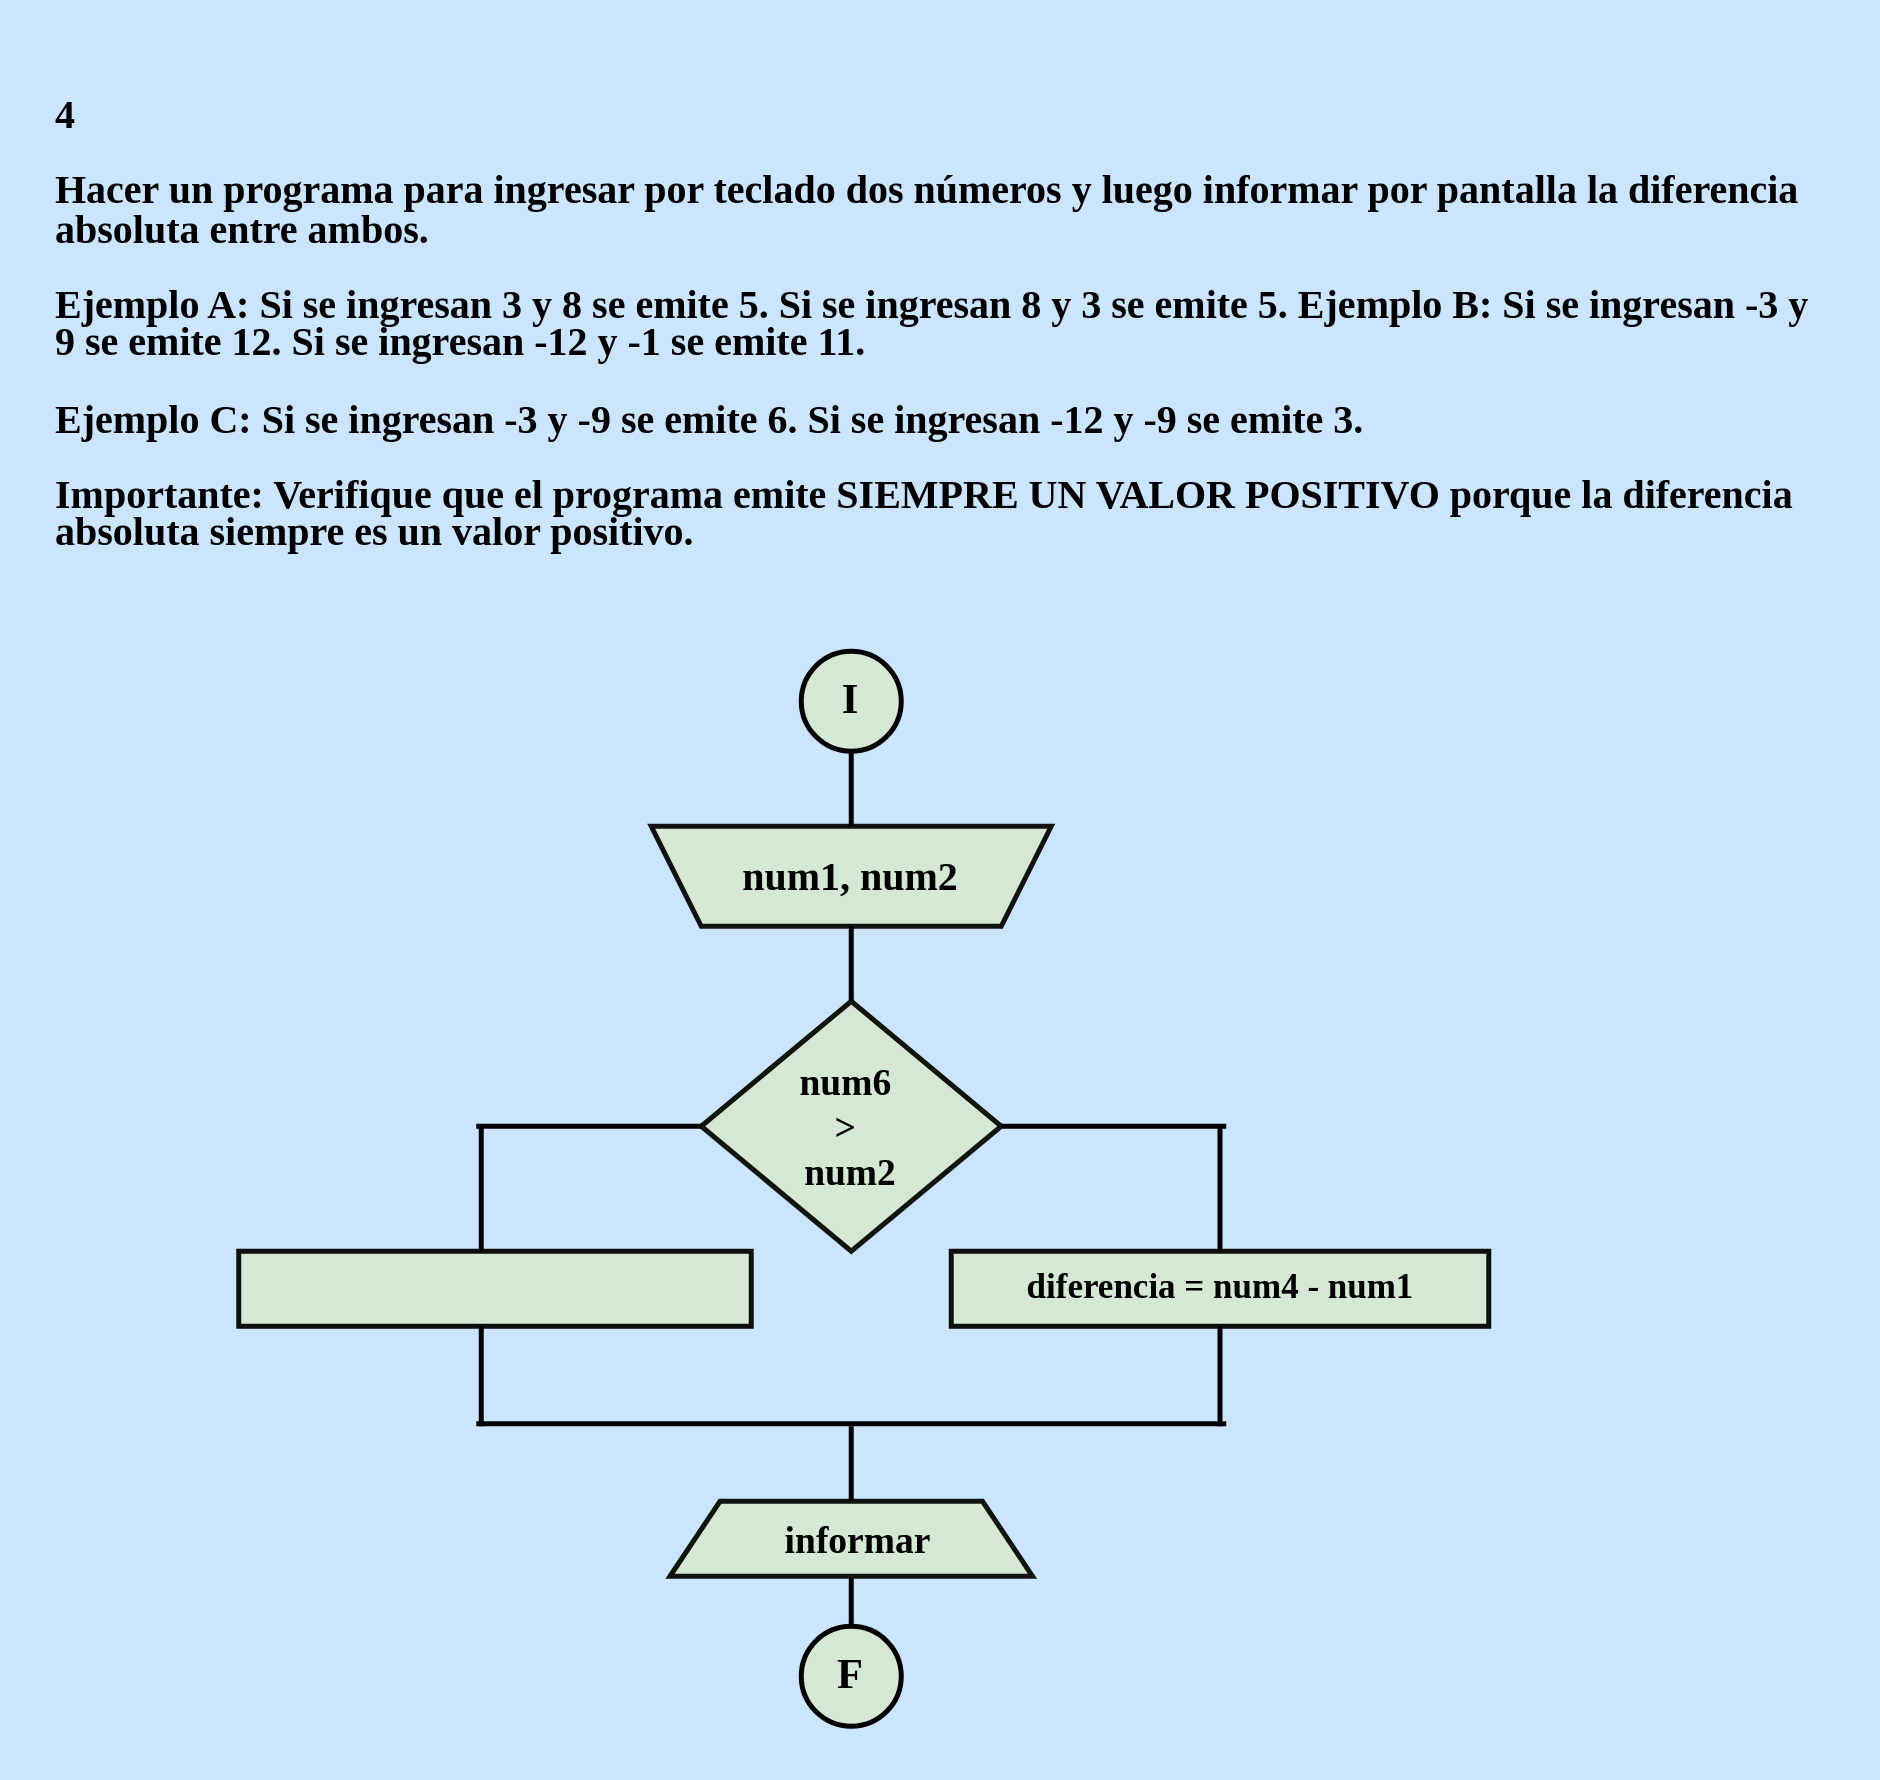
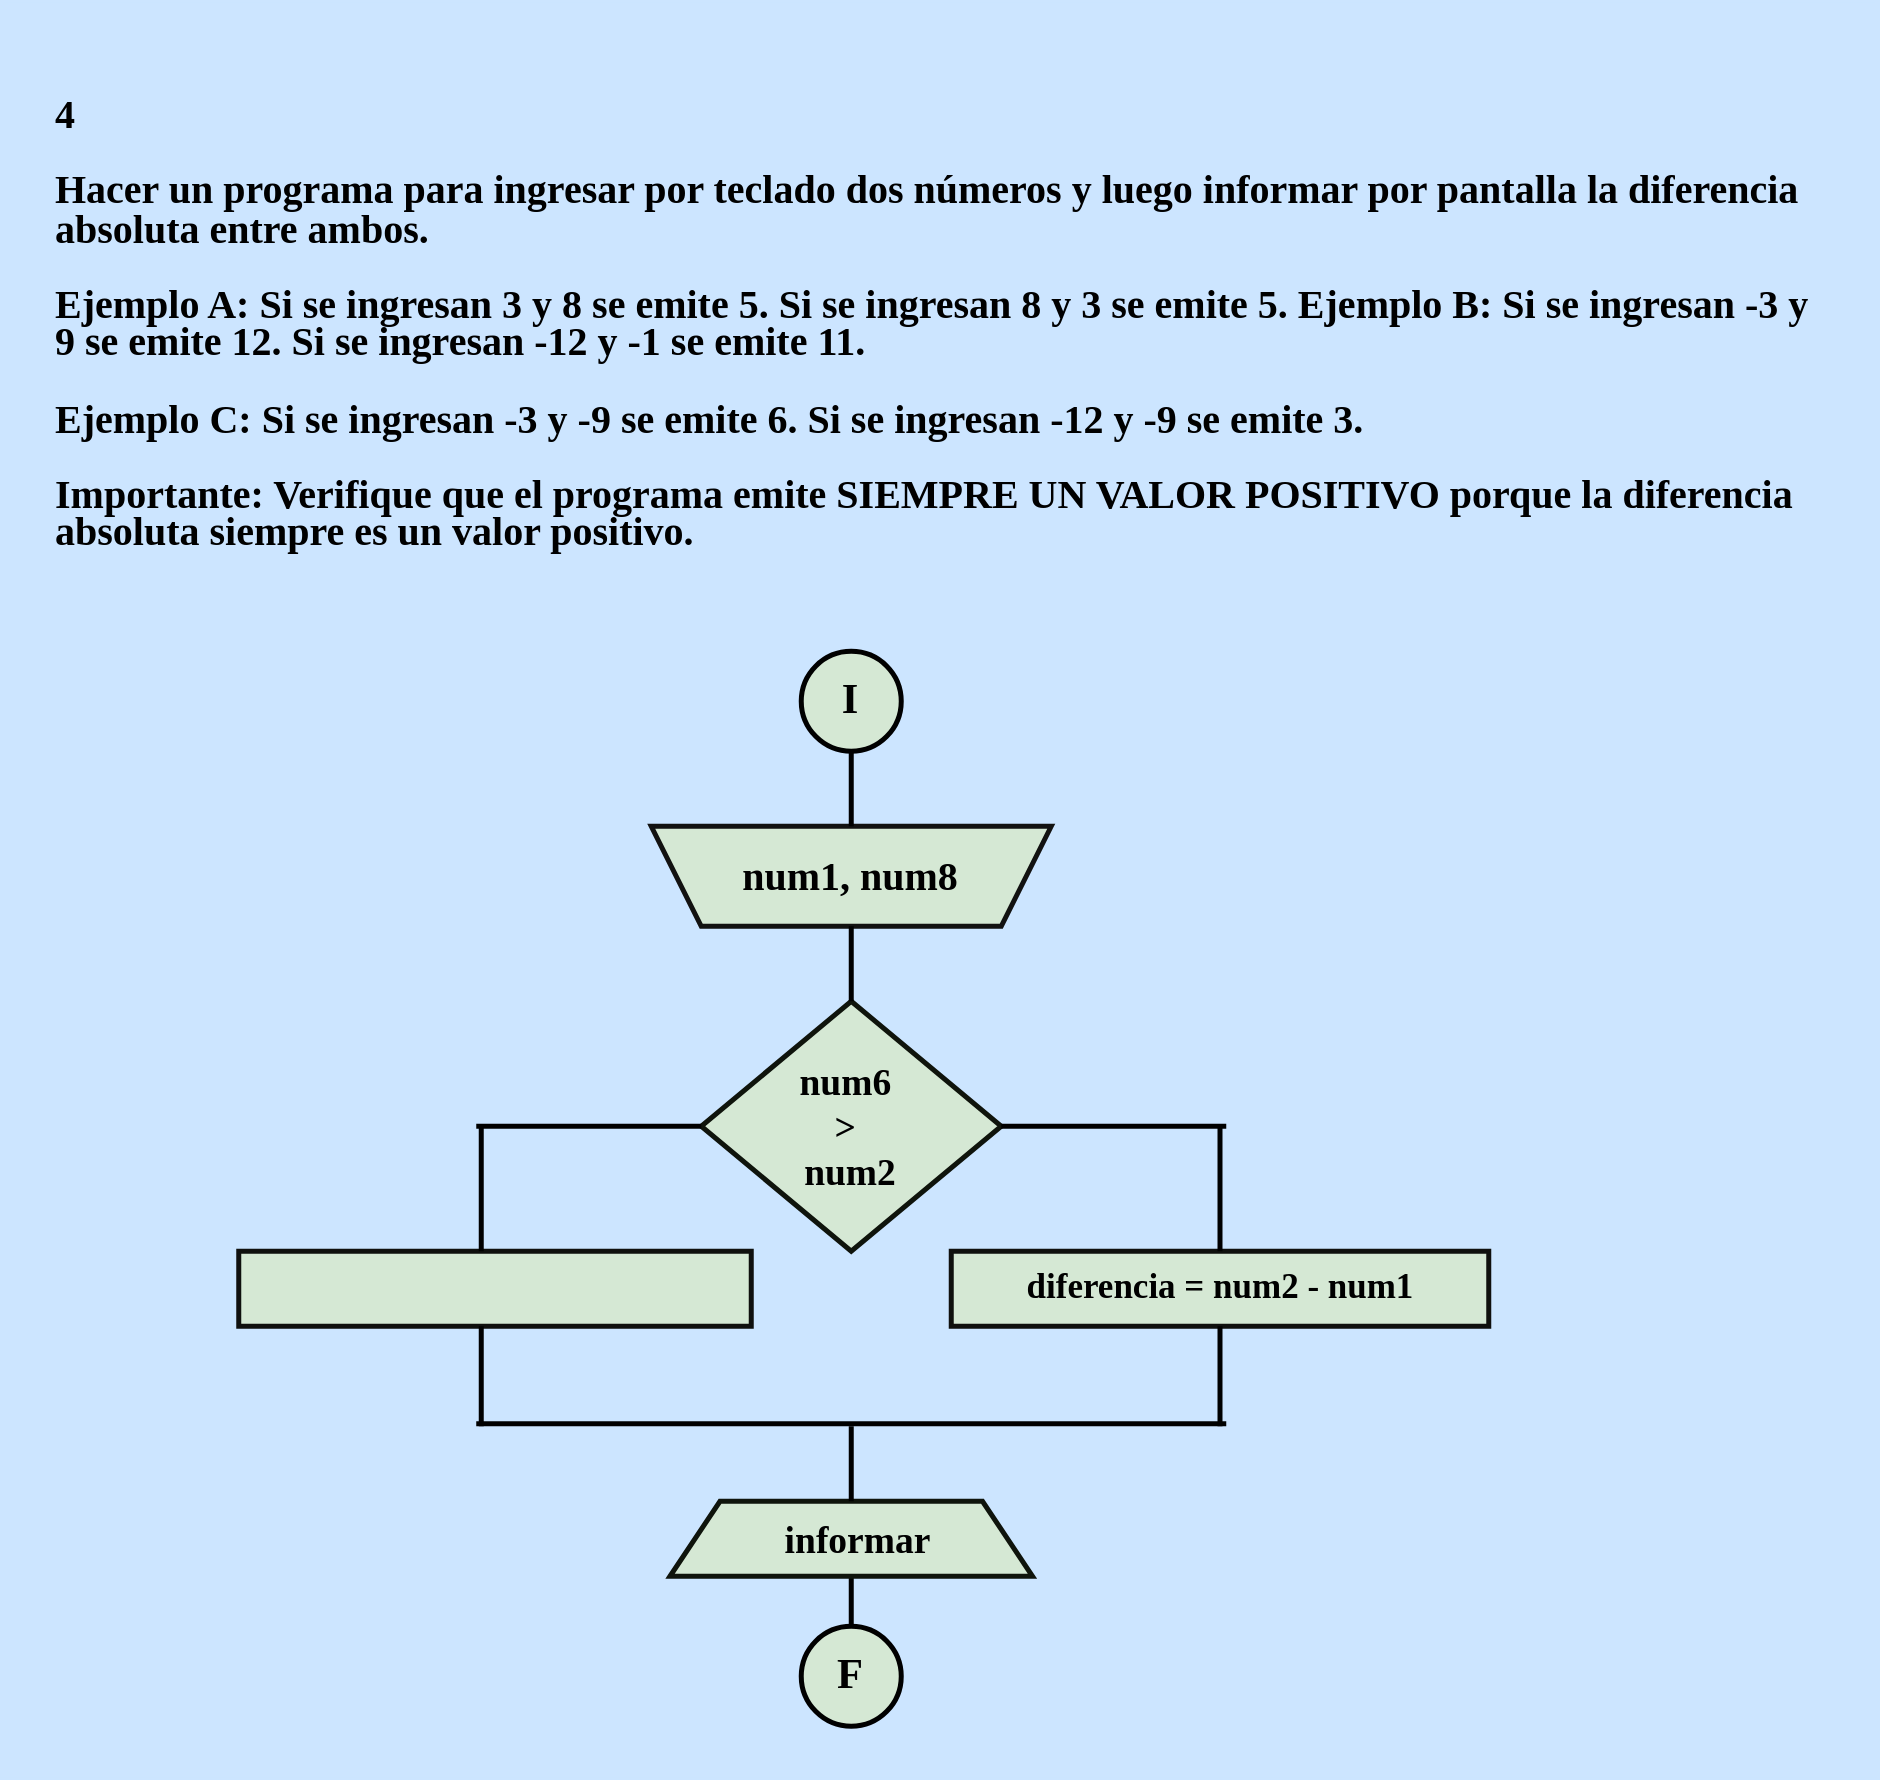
- <mxCell id="6" value="&lt;font size=&quot;1&quot; face=&quot;Comic Sans MS&quot; color=&quot;#000000&quot;&gt;&lt;b style=&quot;font-size: 16px;&quot;&gt;num1, num2&lt;/b&gt;&lt;/font&gt;" style="text;strokeColor=none;align=center;fillColor=none;html=1;verticalAlign=middle;whiteSpace=wrap;rounded=0;fontFamily=Architects Daughter;fontSource=https%3A%2F%2Ffonts.googleapis.com%2Fcss%3Ffamily%3DArchitects%2BDaughter;aspect=fixed;" vertex="1" parent="5"><mxGeometry x="25" y="5" width="110" height="30" as="geometry" /></mxCell>
+ <mxCell id="6" value="&lt;font size=&quot;1&quot; face=&quot;Comic Sans MS&quot; color=&quot;#000000&quot;&gt;&lt;b style=&quot;font-size: 16px;&quot;&gt;num1, num8&lt;/b&gt;&lt;/font&gt;" style="text;strokeColor=none;align=center;fillColor=none;html=1;verticalAlign=middle;whiteSpace=wrap;rounded=0;fontFamily=Architects Daughter;fontSource=https%3A%2F%2Ffonts.googleapis.com%2Fcss%3Ffamily%3DArchitects%2BDaughter;aspect=fixed;" vertex="1" parent="5"><mxGeometry x="25" y="5" width="110" height="30" as="geometry" /></mxCell>
- <mxCell id="21" value="&lt;b&gt;&lt;font face=&quot;Comic Sans MS&quot; color=&quot;#000000&quot; style=&quot;font-size: 14px;&quot;&gt;diferencia = num4 - num1&lt;/font&gt;&lt;/b&gt;" style="text;strokeColor=none;align=center;fillColor=none;html=1;verticalAlign=middle;whiteSpace=wrap;rounded=0;fontFamily=Architects Daughter;fontSource=https%3A%2F%2Ffonts.googleapis.com%2Fcss%3Ffamily%3DArchitects%2BDaughter;aspect=fixed;" vertex="1" parent="19"><mxGeometry x="17.5" width="180" height="30" as="geometry" /></mxCell>
+ <mxCell id="21" value="&lt;b&gt;&lt;font face=&quot;Comic Sans MS&quot; color=&quot;#000000&quot; style=&quot;font-size: 14px;&quot;&gt;diferencia = num2 - num1&lt;/font&gt;&lt;/b&gt;" style="text;strokeColor=none;align=center;fillColor=none;html=1;verticalAlign=middle;whiteSpace=wrap;rounded=0;fontFamily=Architects Daughter;fontSource=https%3A%2F%2Ffonts.googleapis.com%2Fcss%3Ffamily%3DArchitects%2BDaughter;aspect=fixed;" vertex="1" parent="19"><mxGeometry x="17.5" width="180" height="30" as="geometry" /></mxCell>
